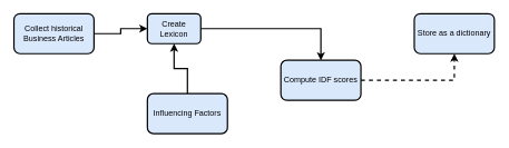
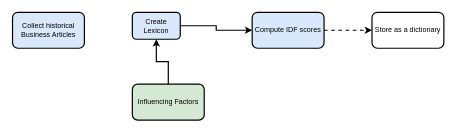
- <mxCell id="2" value="" style="edgeStyle=orthogonalEdgeStyle;rounded=0;orthogonalLoop=1;jettySize=auto;html=1;strokeWidth=2;fillColor=#dae8fc;" edge="1" parent="1" source="3" target="5"><mxGeometry relative="1" as="geometry" /></mxCell>
- <mxCell id="10" value="Store as a dictionary" style="whiteSpace=wrap;html=1;rounded=1;strokeWidth=2;fillColor=#dae8fc;" vertex="1" parent="1"><mxGeometry x="620" y="20" width="120" height="60" as="geometry" /></mxCell>
+ <mxCell id="10" value="Store as a dictionary" style="whiteSpace=wrap;html=1;rounded=1;strokeWidth=2;fillColor=#ffffff;" vertex="1" parent="1"><mxGeometry x="620" y="20" width="120" height="60" as="geometry" /></mxCell>
- <mxCell id="9" value="Compute IDF scores" style="whiteSpace=wrap;html=1;rounded=1;strokeWidth=2;fillColor=#dae8fc;" vertex="1" parent="1"><mxGeometry x="420" y="90" width="120" height="60" as="geometry" /></mxCell>
+ <mxCell id="9" value="Compute IDF scores" style="whiteSpace=wrap;html=1;rounded=1;strokeWidth=2;fillColor=#dae8fc;" vertex="1" parent="1"><mxGeometry x="420" y="20" width="120" height="60" as="geometry" /></mxCell>
- <mxCell id="7" value="Influencing Factors" style="rounded=1;whiteSpace=wrap;html=1;strokeWidth=2;fillColor=#dae8fc;" vertex="1" parent="1"><mxGeometry x="220" y="140" width="120" height="60" as="geometry" /></mxCell>
+ <mxCell id="7" value="Influencing Factors" style="rounded=1;whiteSpace=wrap;html=1;strokeWidth=2;fillColor=#d5e8d4;" vertex="1" parent="1"><mxGeometry x="220" y="140" width="120" height="60" as="geometry" /></mxCell>
